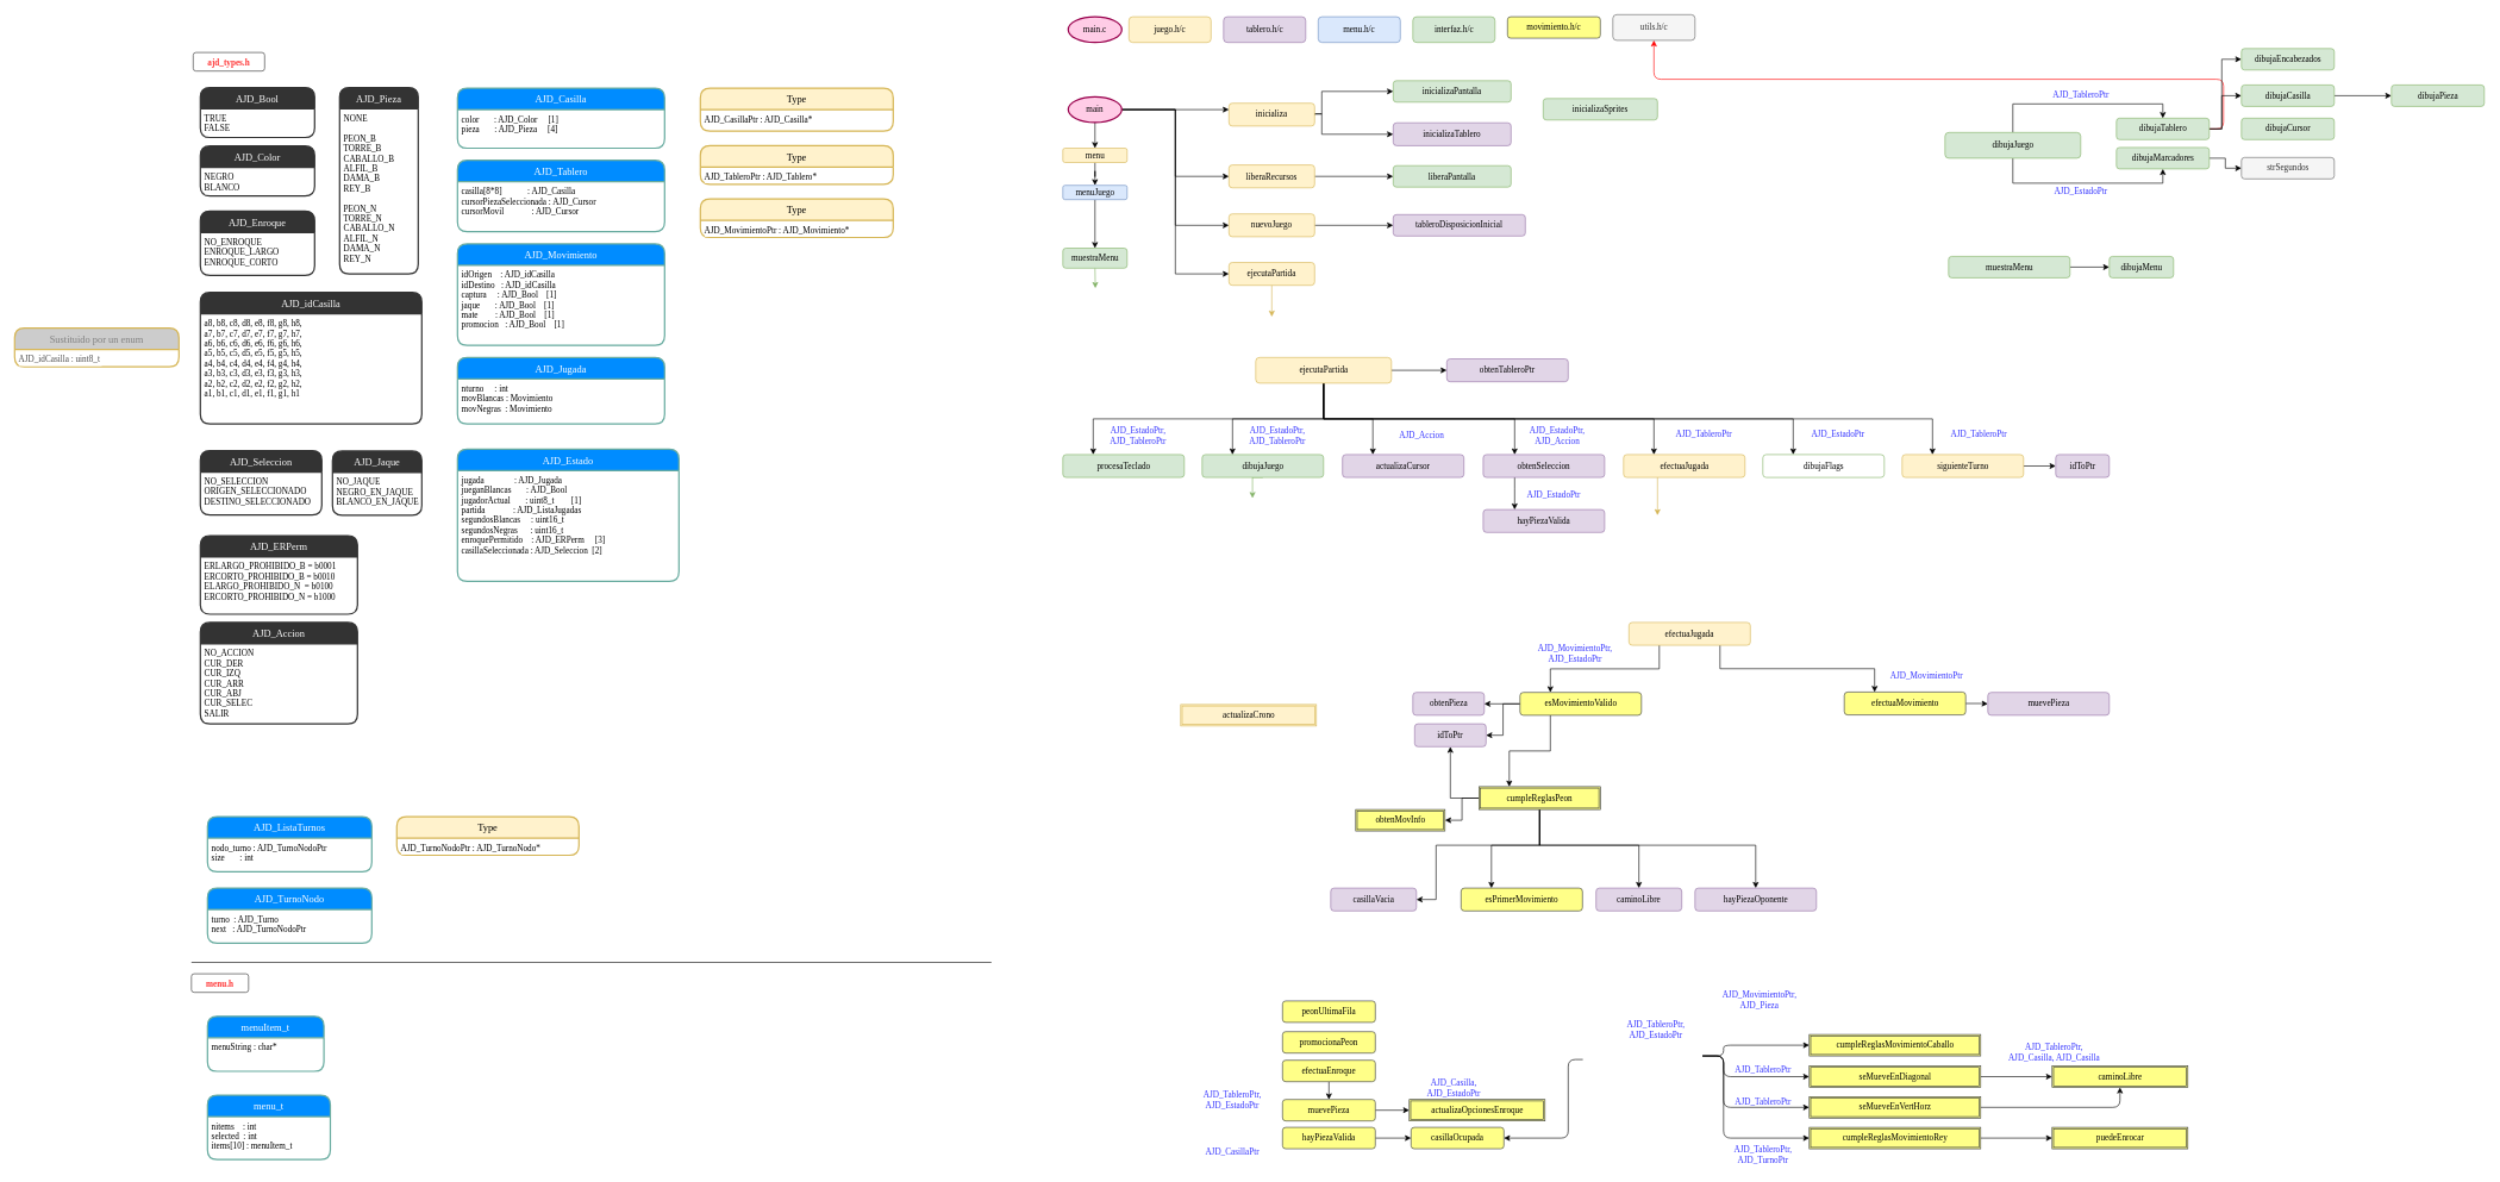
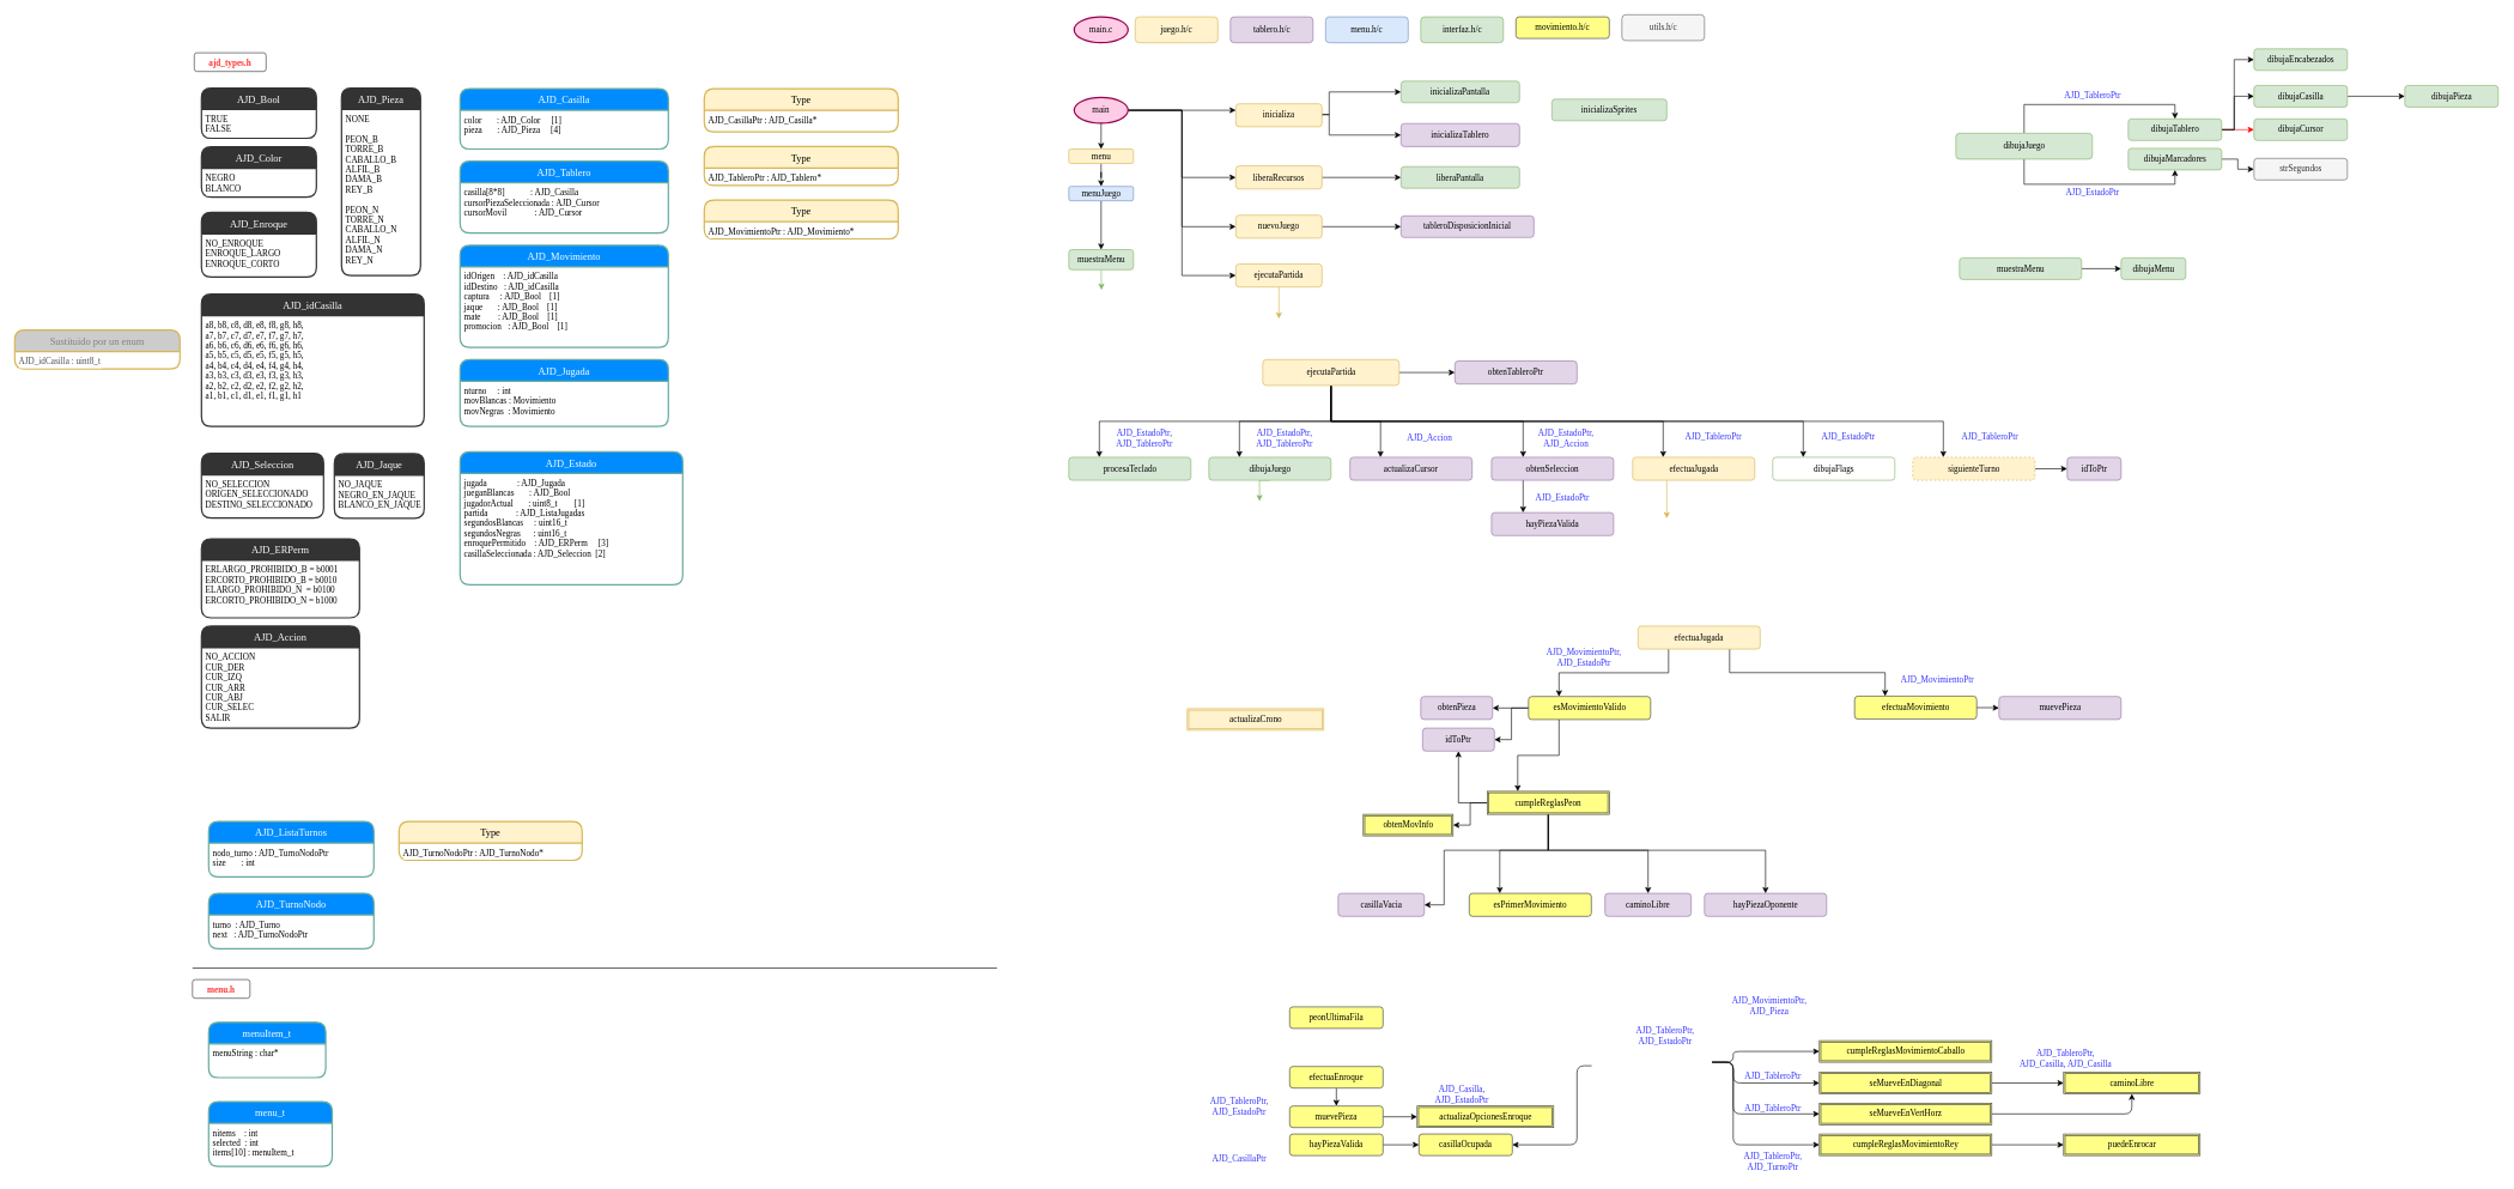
- <mxCell id="92" style="edgeStyle=orthogonalEdgeStyle;rounded=1;orthogonalLoop=1;jettySize=auto;html=1;exitX=1;exitY=0.5;exitDx=0;exitDy=0;strokeColor=#FF0000;" parent="1" source="95" target="158" edge="1"><mxGeometry relative="1" as="geometry" /></mxCell>
+ <mxCell id="92" style="edgeStyle=orthogonalEdgeStyle;rounded=1;orthogonalLoop=1;jettySize=auto;html=1;exitX=1;exitY=0.5;exitDx=0;exitDy=0;entryX=0;entryY=0.5;entryDx=0;entryDy=0;strokeColor=#FF0000;" parent="1" source="95" target="102" edge="1"><mxGeometry relative="1" as="geometry" /></mxCell>
- <mxCell id="173" value="siguienteTurno" style="rounded=1;whiteSpace=wrap;html=1;fontFamily=Monaco;fillColor=#fff2cc;strokeColor=#d6b656;" parent="1" vertex="1"><mxGeometry x="2662.5" y="636" width="170" height="32" as="geometry" /></mxCell>
+ <mxCell id="173" value="siguienteTurno" style="rounded=1;whiteSpace=wrap;html=1;fontFamily=Monaco;fillColor=#fff2cc;strokeColor=#d6b656;dashed=1;" parent="1" vertex="1"><mxGeometry x="2662.5" y="636" width="170" height="32" as="geometry" /></mxCell>
- <mxCell id="88" value="promocionaPeon" style="rounded=1;whiteSpace=wrap;html=1;fontFamily=Monaco;fillColor=#ffff88;strokeColor=#36393d;" parent="1" vertex="1"><mxGeometry x="1795" y="1444" width="130" height="30" as="geometry" /></mxCell>
